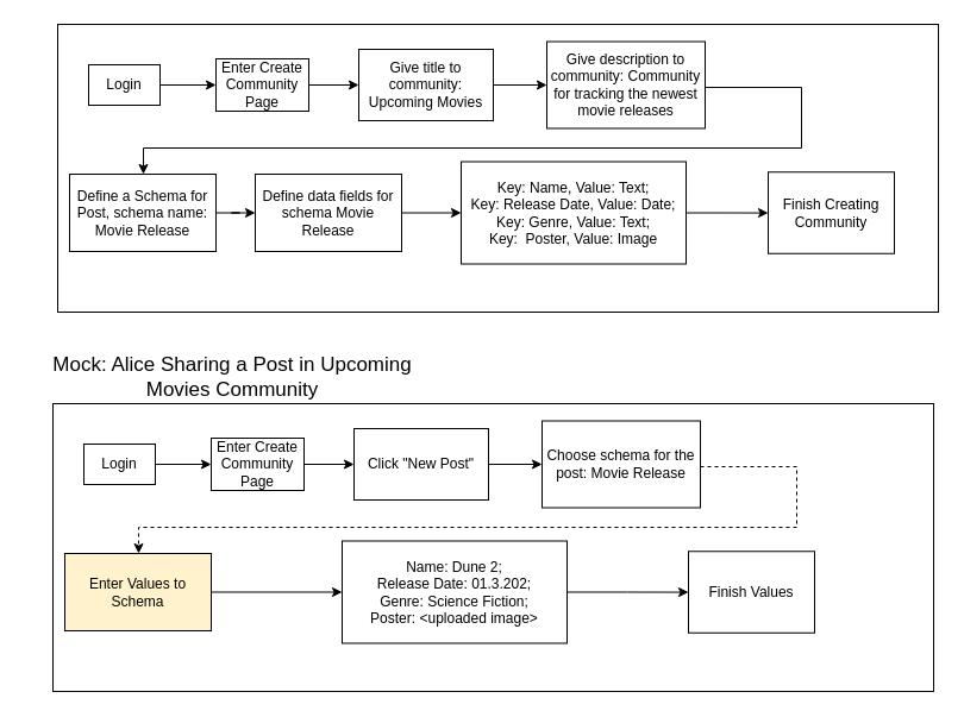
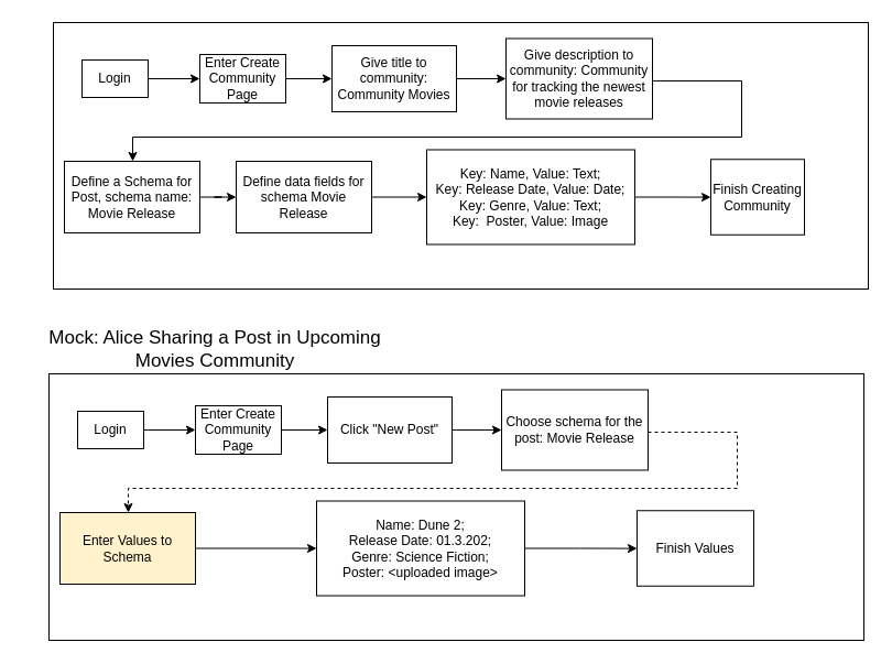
- <mxCell id="8" value="Give title to community: Upcoming Movies" style="rounded=0;whiteSpace=wrap;html=1;" vertex="1" parent="1"><mxGeometry x="301" y="41" width="113" height="60" as="geometry" /></mxCell>
+ <mxCell id="8" value="Give title to community: Community Movies" style="rounded=0;whiteSpace=wrap;html=1;" vertex="1" parent="1"><mxGeometry x="301" y="41" width="113" height="60" as="geometry" /></mxCell>
- <mxCell id="17" value="Finish Creating Community" style="rounded=0;whiteSpace=wrap;html=1;" vertex="1" parent="1"><mxGeometry x="645" y="144.25" width="106" height="68.5" as="geometry" /></mxCell>
+ <mxCell id="17" value="Finish Creating Community" style="rounded=0;whiteSpace=wrap;html=1;" vertex="1" parent="1"><mxGeometry x="645" y="144.25" width="85" height="68.5" as="geometry" /></mxCell>
